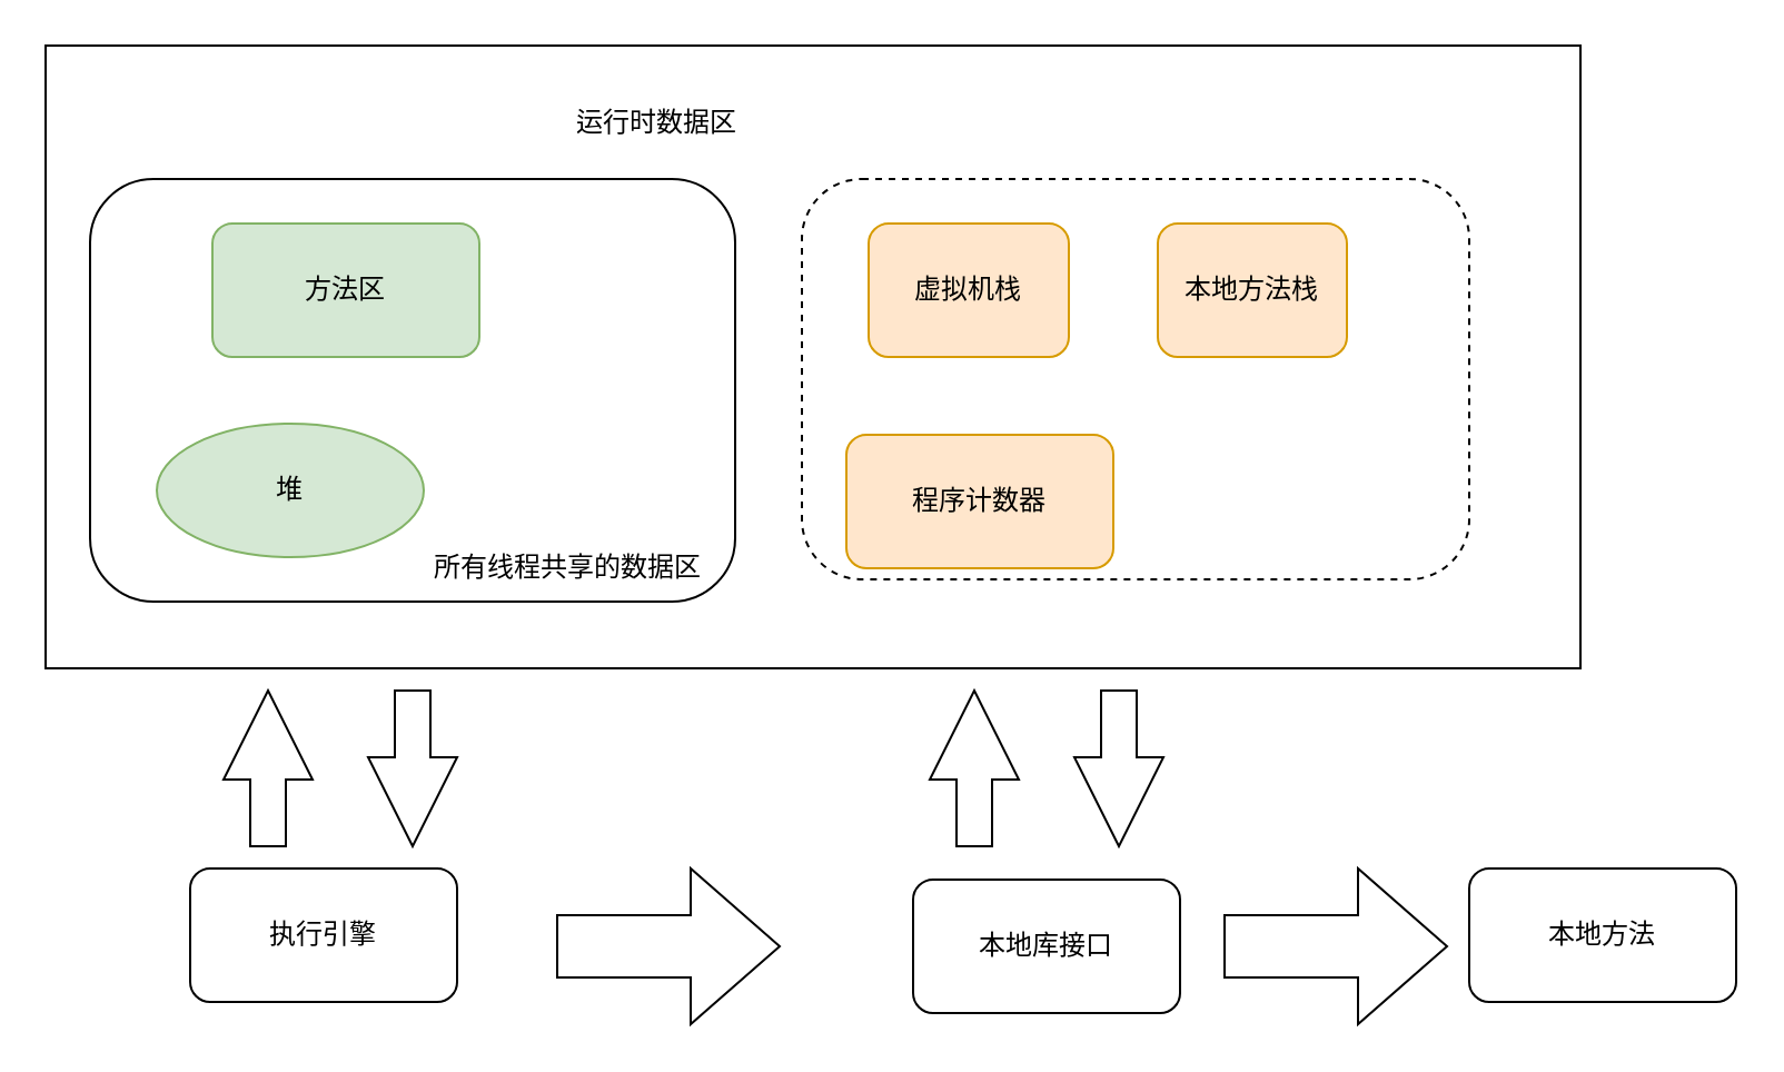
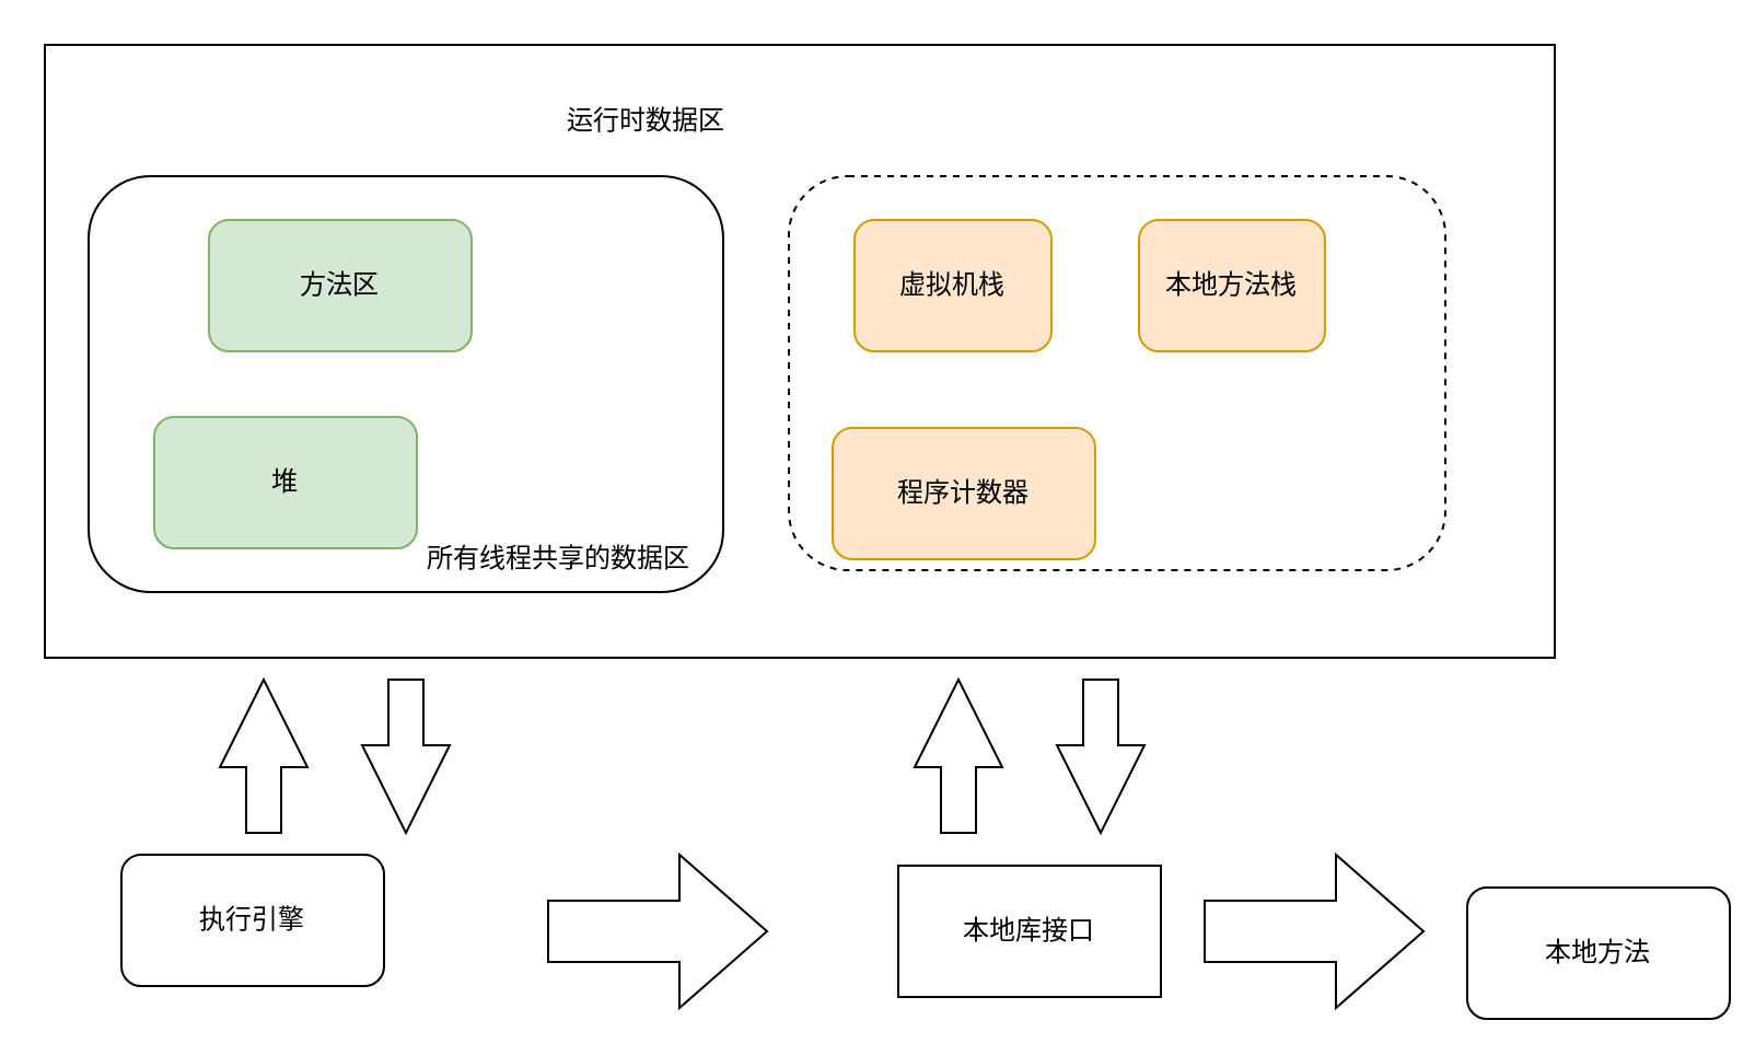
- <mxCell id="6" value="堆" style="ellipse;whiteSpace=wrap;html=1;fillColor=#d5e8d4;strokeColor=#82b366;" vertex="1" parent="1"><mxGeometry x="70" y="190" width="120" height="60" as="geometry" /></mxCell>
+ <mxCell id="6" value="堆" style="rounded=1;whiteSpace=wrap;html=1;fillColor=#d5e8d4;strokeColor=#82b366;" vertex="1" parent="1"><mxGeometry x="70" y="190" width="120" height="60" as="geometry" /></mxCell>
- <mxCell id="13" value="执行引擎" style="rounded=1;whiteSpace=wrap;html=1;" vertex="1" parent="1"><mxGeometry x="85" y="390" width="120" height="60" as="geometry" /></mxCell>
+ <mxCell id="13" value="执行引擎" style="rounded=1;whiteSpace=wrap;html=1;" vertex="1" parent="1"><mxGeometry x="55" y="390" width="120" height="60" as="geometry" /></mxCell>
- <mxCell id="20" value="本地方法" style="rounded=1;whiteSpace=wrap;html=1;" vertex="1" parent="1"><mxGeometry x="660" y="390" width="120" height="60" as="geometry" /></mxCell>
+ <mxCell id="20" value="本地方法" style="rounded=1;whiteSpace=wrap;html=1;" vertex="1" parent="1"><mxGeometry x="670" y="405" width="120" height="60" as="geometry" /></mxCell>
- <mxCell id="17" value="本地库接口" style="rounded=1;whiteSpace=wrap;html=1;" vertex="1" parent="1"><mxGeometry x="410" y="395" width="120" height="60" as="geometry" /></mxCell>
+ <mxCell id="17" value="本地库接口" style="whiteSpace=wrap;html=1;rounded=0;" vertex="1" parent="1"><mxGeometry x="410" y="395" width="120" height="60" as="geometry" /></mxCell>
